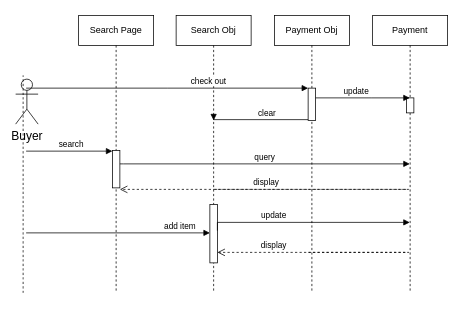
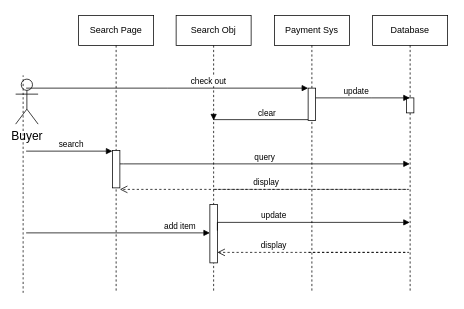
- <mxCell id="16" value="Payment Obj" style="shape=umlLifeline;perimeter=lifelinePerimeter;whiteSpace=wrap;html=1;container=0;dropTarget=0;collapsible=0;recursiveResize=0;outlineConnect=0;portConstraint=eastwest;newEdgeStyle={&quot;edgeStyle&quot;:&quot;elbowEdgeStyle&quot;,&quot;elbow&quot;:&quot;vertical&quot;,&quot;curved&quot;:0,&quot;rounded&quot;:0};" vertex="1" parent="1"><mxGeometry x="365" y="20" width="100" height="370" as="geometry" /></mxCell>
+ <mxCell id="16" value="Payment Sys" style="shape=umlLifeline;perimeter=lifelinePerimeter;whiteSpace=wrap;html=1;container=0;dropTarget=0;collapsible=0;recursiveResize=0;outlineConnect=0;portConstraint=eastwest;newEdgeStyle={&quot;edgeStyle&quot;:&quot;elbowEdgeStyle&quot;,&quot;elbow&quot;:&quot;vertical&quot;,&quot;curved&quot;:0,&quot;rounded&quot;:0};" vertex="1" parent="1"><mxGeometry x="365" y="20" width="100" height="370" as="geometry" /></mxCell>
- <mxCell id="2" value="Payment" style="shape=umlLifeline;perimeter=lifelinePerimeter;whiteSpace=wrap;html=1;container=0;dropTarget=0;collapsible=0;recursiveResize=0;outlineConnect=0;portConstraint=eastwest;newEdgeStyle={&quot;edgeStyle&quot;:&quot;elbowEdgeStyle&quot;,&quot;elbow&quot;:&quot;vertical&quot;,&quot;curved&quot;:0,&quot;rounded&quot;:0};" parent="1" vertex="1"><mxGeometry x="496" y="20" width="100" height="370" as="geometry" /></mxCell>
+ <mxCell id="2" value="Database" style="shape=umlLifeline;perimeter=lifelinePerimeter;whiteSpace=wrap;html=1;container=0;dropTarget=0;collapsible=0;recursiveResize=0;outlineConnect=0;portConstraint=eastwest;newEdgeStyle={&quot;edgeStyle&quot;:&quot;elbowEdgeStyle&quot;,&quot;elbow&quot;:&quot;vertical&quot;,&quot;curved&quot;:0,&quot;rounded&quot;:0};" parent="1" vertex="1"><mxGeometry x="496" y="20" width="100" height="370" as="geometry" /></mxCell>
